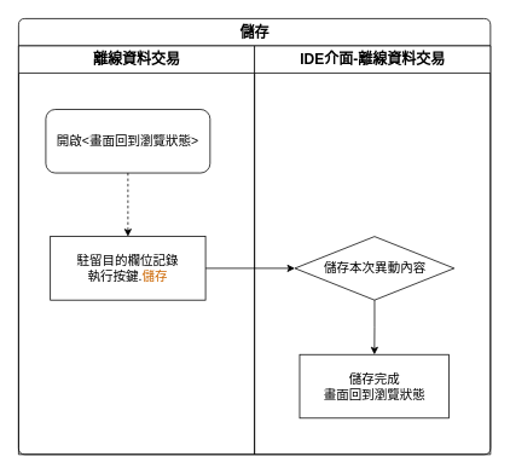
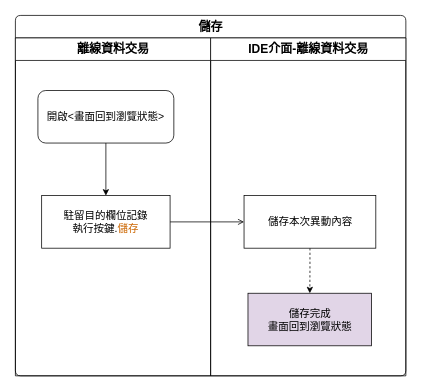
- <mxCell id="5" style="edgeStyle=orthogonalEdgeStyle;rounded=0;orthogonalLoop=1;jettySize=auto;html=1;fontSize=14;dashed=1;" edge="1" parent="4" source="6" target="7"><mxGeometry relative="1" as="geometry" /></mxCell>
+ <mxCell id="5" style="edgeStyle=orthogonalEdgeStyle;rounded=0;orthogonalLoop=1;jettySize=auto;html=1;fontSize=14;" edge="1" parent="4" source="6" target="7"><mxGeometry relative="1" as="geometry" /></mxCell>
- <mxCell id="3" style="edgeStyle=orthogonalEdgeStyle;rounded=0;orthogonalLoop=1;jettySize=auto;html=1;fontSize=14;" edge="1" parent="2" source="7" target="10"><mxGeometry relative="1" as="geometry" /></mxCell>
+ <mxCell id="3" style="edgeStyle=orthogonalEdgeStyle;rounded=0;orthogonalLoop=1;jettySize=auto;html=1;fontSize=14;endArrow=open;" edge="1" parent="2" source="7" target="10"><mxGeometry relative="1" as="geometry" /></mxCell>
- <mxCell id="10" value="儲存本次異動內容" style="rhombus;whiteSpace=wrap;html=1;strokeWidth=1;fontSize=14;" vertex="1" parent="8"><mxGeometry x="44.5" y="210" width="175.5" height="70" as="geometry" /></mxCell>
+ <mxCell id="10" value="儲存本次異動內容" style="rounded=0;whiteSpace=wrap;html=1;strokeWidth=1;fontSize=14;" vertex="1" parent="8"><mxGeometry x="44.5" y="210" width="175.5" height="70" as="geometry" /></mxCell>
- <mxCell id="9" style="edgeStyle=orthogonalEdgeStyle;rounded=0;orthogonalLoop=1;jettySize=auto;html=1;fontSize=14;" edge="1" parent="8" source="10" target="11"><mxGeometry relative="1" as="geometry" /></mxCell>
+ <mxCell id="9" style="edgeStyle=orthogonalEdgeStyle;rounded=0;orthogonalLoop=1;jettySize=auto;html=1;fontSize=14;dashed=1;" edge="1" parent="8" source="10" target="11"><mxGeometry relative="1" as="geometry" /></mxCell>
- <mxCell id="11" value="儲存完成&lt;br&gt;畫面回到瀏覽狀態" style="rounded=0;whiteSpace=wrap;html=1;strokeWidth=1;fontSize=14;" vertex="1" parent="8"><mxGeometry x="49.75" y="340" width="164.5" height="70" as="geometry" /></mxCell>
+ <mxCell id="11" value="儲存完成&lt;br&gt;畫面回到瀏覽狀態" style="rounded=0;whiteSpace=wrap;html=1;strokeWidth=1;fontSize=14;fillColor=#e1d5e7;" vertex="1" parent="8"><mxGeometry x="49.75" y="340" width="164.5" height="70" as="geometry" /></mxCell>
